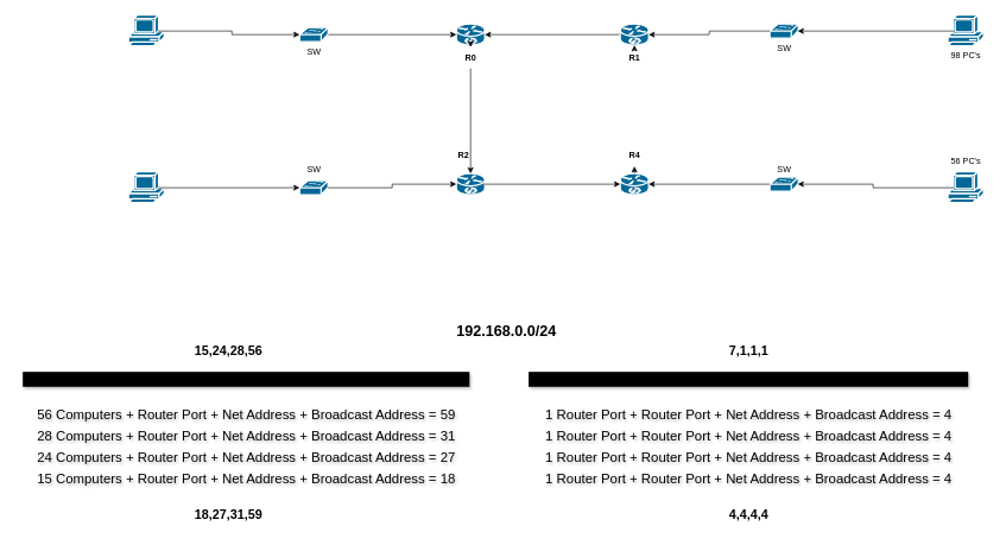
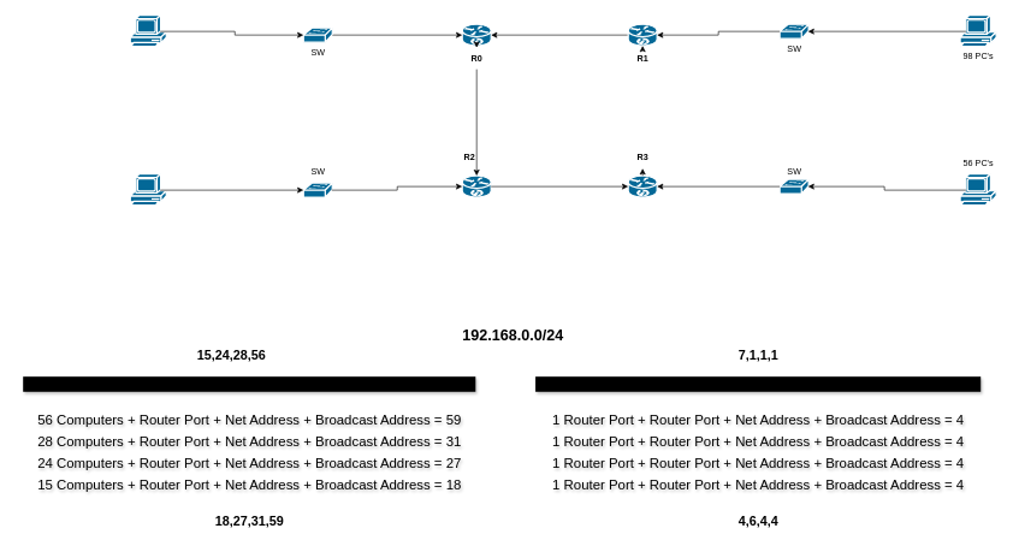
- <mxCell id="37" value="&lt;b&gt;R4&lt;/b&gt;" style="text;html=1;align=center;verticalAlign=middle;resizable=0;points=[];autosize=1;strokeColor=none;fillColor=none;labelBackgroundColor=default;" parent="1" vertex="1"><mxGeometry x="870" y="203" width="40" height="30" as="geometry" /></mxCell>
+ <mxCell id="37" value="&lt;b&gt;R3&lt;/b&gt;" style="text;html=1;align=center;verticalAlign=middle;resizable=0;points=[];autosize=1;strokeColor=none;fillColor=none;labelBackgroundColor=default;" parent="1" vertex="1"><mxGeometry x="870" y="203" width="40" height="30" as="geometry" /></mxCell>
- <mxCell id="39" value="&lt;font style=&quot;font-size: 18px;&quot;&gt;&lt;b&gt;18,27,31,59&lt;/b&gt;&lt;/font&gt;" style="text;html=1;align=center;verticalAlign=middle;resizable=0;points=[];autosize=1;strokeColor=none;fillColor=none;" parent="1" vertex="1"><mxGeometry x="260" y="703" width="120" height="40" as="geometry" /></mxCell>
+ <mxCell id="39" value="&lt;font style=&quot;font-size: 18px;&quot;&gt;&lt;b&gt;18,27,31,59&lt;/b&gt;&lt;/font&gt;" style="text;html=1;align=center;verticalAlign=middle;resizable=0;points=[];autosize=1;strokeColor=none;fillColor=none;" parent="1" vertex="1"><mxGeometry x="285" y="703" width="120" height="40" as="geometry" /></mxCell>
- <mxCell id="41" value="&lt;font style=&quot;font-size: 18px;&quot;&gt;&lt;b&gt;4,4,4,4&lt;/b&gt;&lt;/font&gt;" style="text;html=1;align=center;verticalAlign=middle;resizable=0;points=[];autosize=1;strokeColor=none;fillColor=none;" parent="1" vertex="1"><mxGeometry x="1010" y="703" width="80" height="40" as="geometry" /></mxCell>
+ <mxCell id="41" value="&lt;font style=&quot;font-size: 18px;&quot;&gt;&lt;b&gt;4,6,4,4&lt;/b&gt;&lt;/font&gt;" style="text;html=1;align=center;verticalAlign=middle;resizable=0;points=[];autosize=1;strokeColor=none;fillColor=none;" parent="1" vertex="1"><mxGeometry x="1010" y="703" width="80" height="40" as="geometry" /></mxCell>
